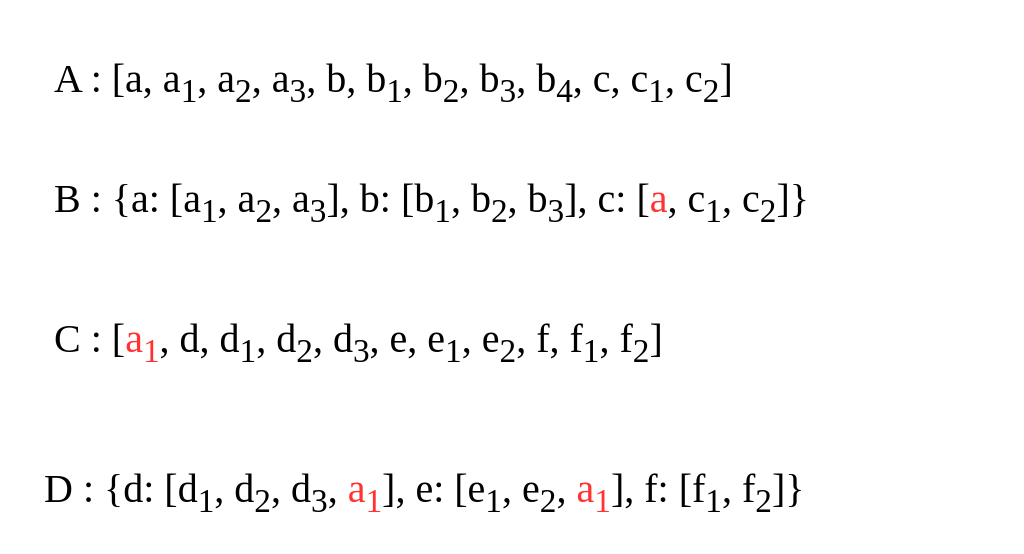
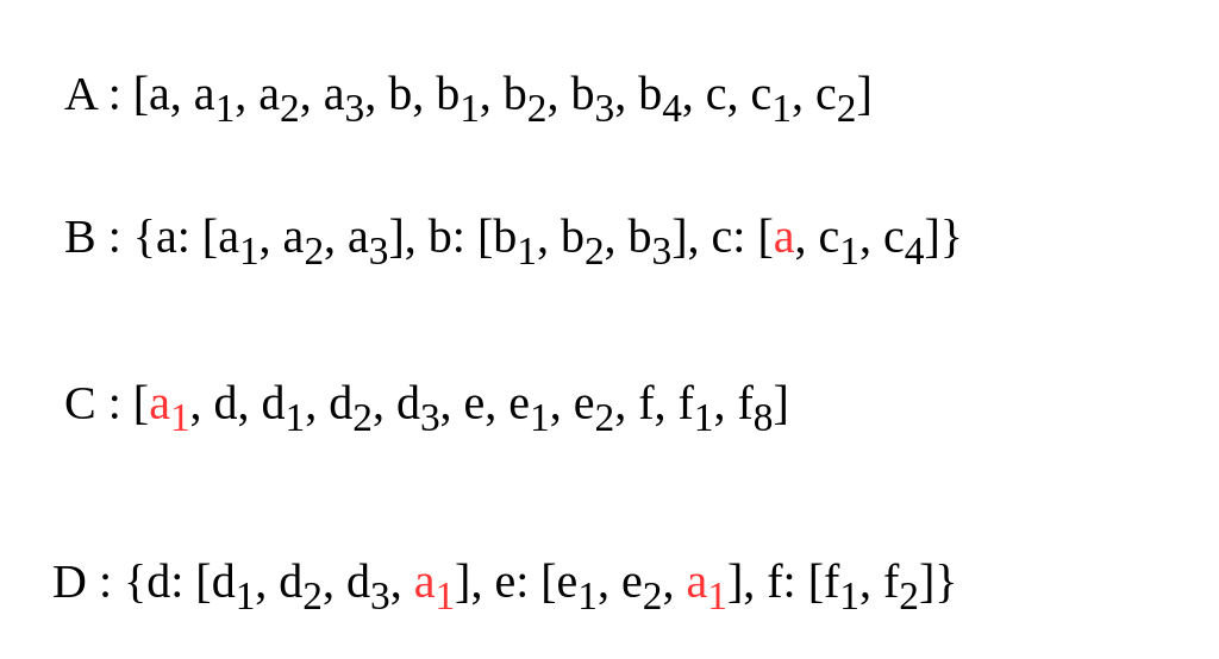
- <mxCell id="3" value="&lt;font style=&quot;font-size: 20px&quot;&gt;B : {a: [a&lt;sub&gt;1&lt;/sub&gt;, a&lt;sub&gt;2&lt;/sub&gt;, a&lt;sub&gt;3&lt;/sub&gt;], b: [b&lt;sub&gt;1&lt;/sub&gt;, b&lt;sub&gt;2&lt;/sub&gt;, b&lt;sub&gt;3&lt;/sub&gt;], c: [&lt;font color=&quot;#ff3333&quot; style=&quot;font-size: 20px&quot;&gt;a&lt;/font&gt;, c&lt;sub&gt;1&lt;/sub&gt;, c&lt;sub&gt;2&lt;/sub&gt;]}&lt;/font&gt;" style="text;whiteSpace=wrap;html=1;fontFamily=Times New Roman;" vertex="1" parent="1"><mxGeometry x="25" y="80" width="430" height="30" as="geometry" /></mxCell>
+ <mxCell id="3" value="&lt;font style=&quot;font-size: 20px&quot;&gt;B : {a: [a&lt;sub&gt;1&lt;/sub&gt;, a&lt;sub&gt;2&lt;/sub&gt;, a&lt;sub&gt;3&lt;/sub&gt;], b: [b&lt;sub&gt;1&lt;/sub&gt;, b&lt;sub&gt;2&lt;/sub&gt;, b&lt;sub&gt;3&lt;/sub&gt;], c: [&lt;font color=&quot;#ff3333&quot; style=&quot;font-size: 20px&quot;&gt;a&lt;/font&gt;, c&lt;sub&gt;1&lt;/sub&gt;, c&lt;sub&gt;4&lt;/sub&gt;]}&lt;/font&gt;" style="text;whiteSpace=wrap;html=1;fontFamily=Times New Roman;" vertex="1" parent="1"><mxGeometry x="25" y="80" width="430" height="30" as="geometry" /></mxCell>
- <mxCell id="5" value="&lt;font style=&quot;font-size: 20px&quot;&gt;C : [&lt;font color=&quot;#ff3333&quot;&gt;a&lt;sub&gt;1&lt;/sub&gt;&lt;/font&gt;, d, d&lt;sub&gt;1&lt;/sub&gt;, d&lt;sub&gt;2&lt;/sub&gt;, d&lt;sub&gt;3&lt;/sub&gt;, e, e&lt;sub&gt;1&lt;/sub&gt;, e&lt;sub&gt;2&lt;/sub&gt;, f, f&lt;sub&gt;1&lt;/sub&gt;, f&lt;sub&gt;2&lt;/sub&gt;]&lt;/font&gt;" style="text;whiteSpace=wrap;html=1;fontFamily=Times New Roman;" vertex="1" parent="1"><mxGeometry x="25" y="150" width="350" height="30" as="geometry" /></mxCell>
+ <mxCell id="5" value="&lt;font style=&quot;font-size: 20px&quot;&gt;C : [&lt;font color=&quot;#ff3333&quot;&gt;a&lt;sub&gt;1&lt;/sub&gt;&lt;/font&gt;, d, d&lt;sub&gt;1&lt;/sub&gt;, d&lt;sub&gt;2&lt;/sub&gt;, d&lt;sub&gt;3&lt;/sub&gt;, e, e&lt;sub&gt;1&lt;/sub&gt;, e&lt;sub&gt;2&lt;/sub&gt;, f, f&lt;sub&gt;1&lt;/sub&gt;, f&lt;sub&gt;8&lt;/sub&gt;]&lt;/font&gt;" style="text;whiteSpace=wrap;html=1;fontFamily=Times New Roman;" vertex="1" parent="1"><mxGeometry x="25" y="150" width="350" height="30" as="geometry" /></mxCell>
